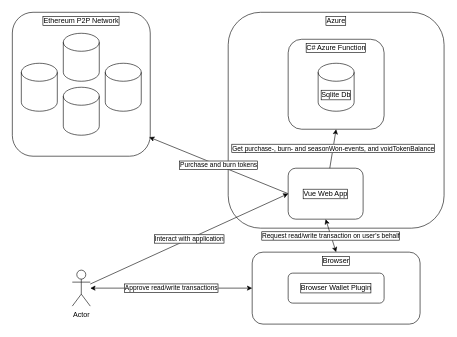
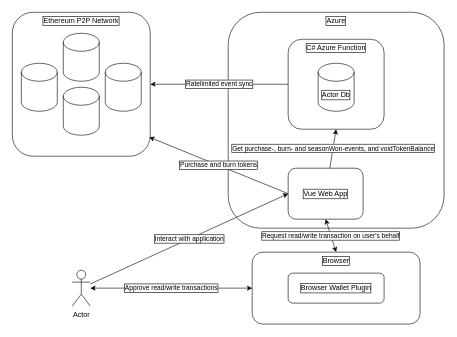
+ <mxCell id="16" value="Ratelimited event sync" style="endArrow=classic;html=1;rounded=0;entryX=1;entryY=0.5;entryDx=0;entryDy=0;exitX=0;exitY=0.5;exitDx=0;exitDy=0;labelBorderColor=default;" edge="1" parent="1" source="4" target="2"><mxGeometry width="50" height="50" relative="1" as="geometry"><mxPoint x="400" y="300" as="sourcePoint" /><mxPoint x="450" y="250" as="targetPoint" /></mxGeometry></mxCell>
- <mxCell id="10" value="Sqlite Db" style="shape=cylinder3;whiteSpace=wrap;html=1;boundedLbl=1;backgroundOutline=1;size=15;labelBorderColor=default;" vertex="1" parent="1"><mxGeometry x="530" y="105" width="60" height="80" as="geometry" /></mxCell>
+ <mxCell id="10" value="Actor Db" style="shape=cylinder3;whiteSpace=wrap;html=1;boundedLbl=1;backgroundOutline=1;size=15;labelBorderColor=default;" vertex="1" parent="1"><mxGeometry x="530" y="105" width="60" height="80" as="geometry" /></mxCell>
